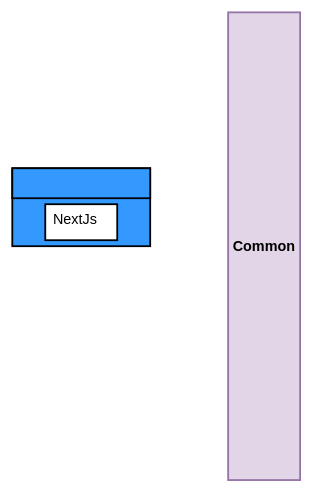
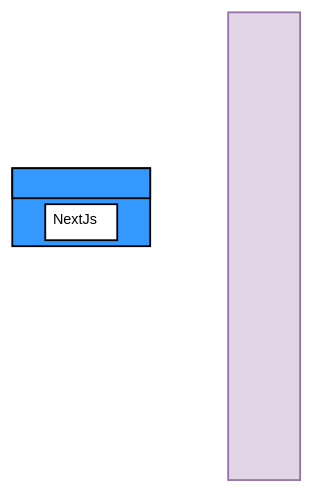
- <mxCell id="8" value="&lt;b&gt;&lt;font style=&quot;font-size: 24px&quot;&gt;Common&lt;/font&gt;&lt;/b&gt;" style="text;html=1;strokeColor=none;fillColor=none;align=center;verticalAlign=middle;whiteSpace=wrap;rounded=0;" parent="1" vertex="1"><mxGeometry x="380" y="400" width="120" height="20" as="geometry" /></mxCell>
